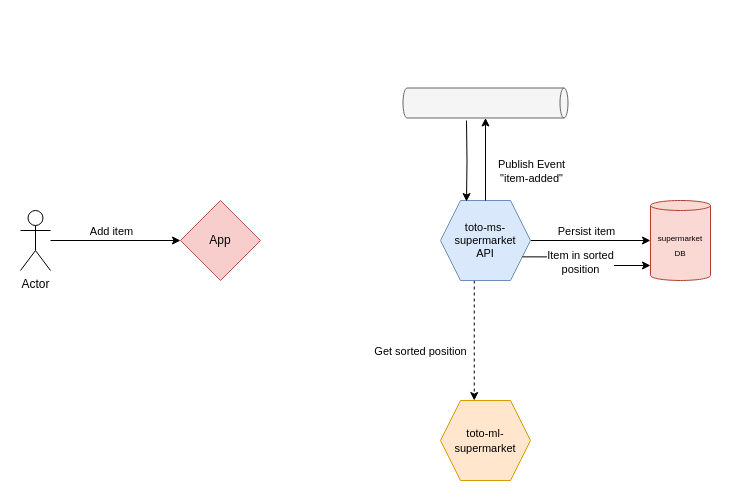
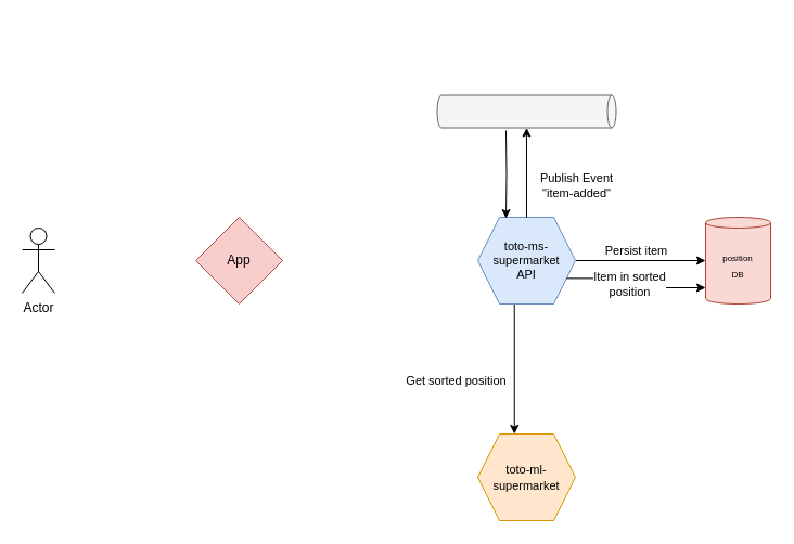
- <mxCell id="9" style="edgeStyle=orthogonalEdgeStyle;rounded=0;orthogonalLoop=1;jettySize=auto;html=1;entryX=0;entryY=0.5;entryDx=0;entryDy=0;" edge="1" parent="1" source="11" target="2"><mxGeometry relative="1" as="geometry" /></mxCell>
- <mxCell id="10" value="Add item" style="edgeLabel;html=1;align=center;verticalAlign=middle;resizable=0;points=[];" vertex="1" connectable="0" parent="9"><mxGeometry x="-0.077" relative="1" as="geometry"><mxPoint y="-10" as="offset" /></mxGeometry></mxCell>
- <mxCell id="12" value="&lt;div&gt;&lt;font style=&quot;font-size: 8px;&quot;&gt;supermarket&lt;/font&gt;&lt;/div&gt;&lt;div&gt;&lt;font style=&quot;font-size: 8px;&quot;&gt;DB&lt;/font&gt;&lt;/div&gt;" style="shape=cylinder3;whiteSpace=wrap;html=1;boundedLbl=1;backgroundOutline=1;size=5;fillColor=#fad9d5;strokeColor=#ae4132;" vertex="1" parent="1"><mxGeometry x="650" y="200" width="60" height="80" as="geometry" /></mxCell>
+ <mxCell id="12" value="&lt;div&gt;&lt;font style=&quot;font-size: 8px;&quot;&gt;position&lt;/font&gt;&lt;/div&gt;&lt;div&gt;&lt;font style=&quot;font-size: 8px;&quot;&gt;DB&lt;/font&gt;&lt;/div&gt;" style="shape=cylinder3;whiteSpace=wrap;html=1;boundedLbl=1;backgroundOutline=1;size=5;fillColor=#fad9d5;strokeColor=#ae4132;" vertex="1" parent="1"><mxGeometry x="650" y="200" width="60" height="80" as="geometry" /></mxCell>
- <mxCell id="5" style="edgeStyle=orthogonalEdgeStyle;rounded=0;orthogonalLoop=1;jettySize=auto;html=1;exitX=0.375;exitY=1;exitDx=0;exitDy=0;entryX=0.375;entryY=0;entryDx=0;entryDy=0;dashed=1;" edge="1" parent="1" source="7" target="8"><mxGeometry relative="1" as="geometry" /></mxCell>
+ <mxCell id="5" style="edgeStyle=orthogonalEdgeStyle;rounded=0;orthogonalLoop=1;jettySize=auto;html=1;exitX=0.375;exitY=1;exitDx=0;exitDy=0;entryX=0.375;entryY=0;entryDx=0;entryDy=0;" edge="1" parent="1" source="7" target="8"><mxGeometry relative="1" as="geometry" /></mxCell>
